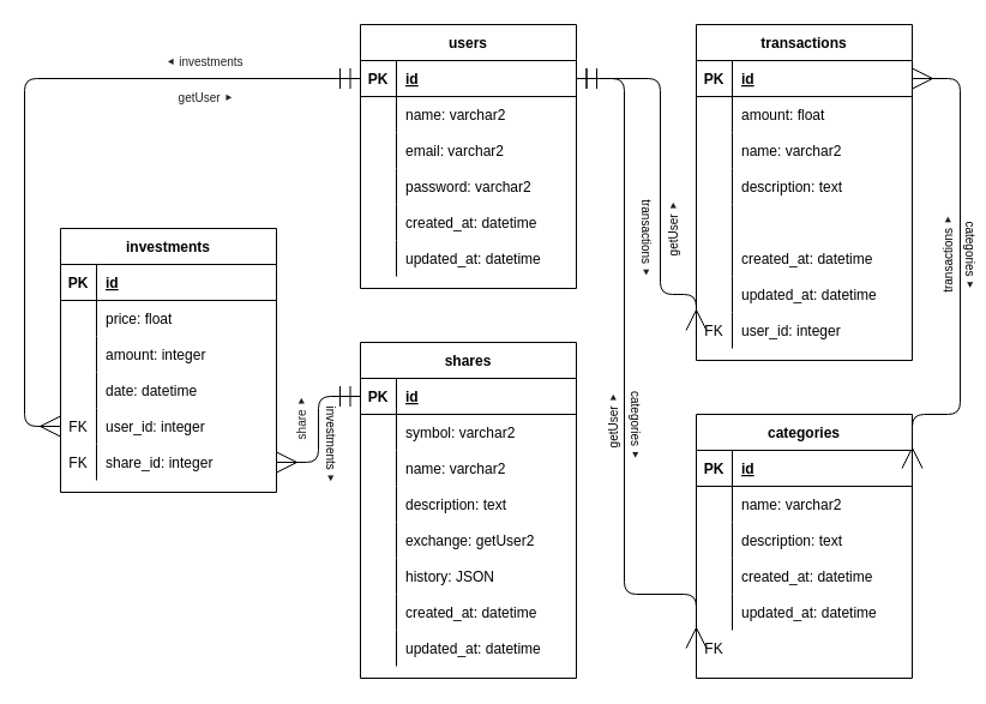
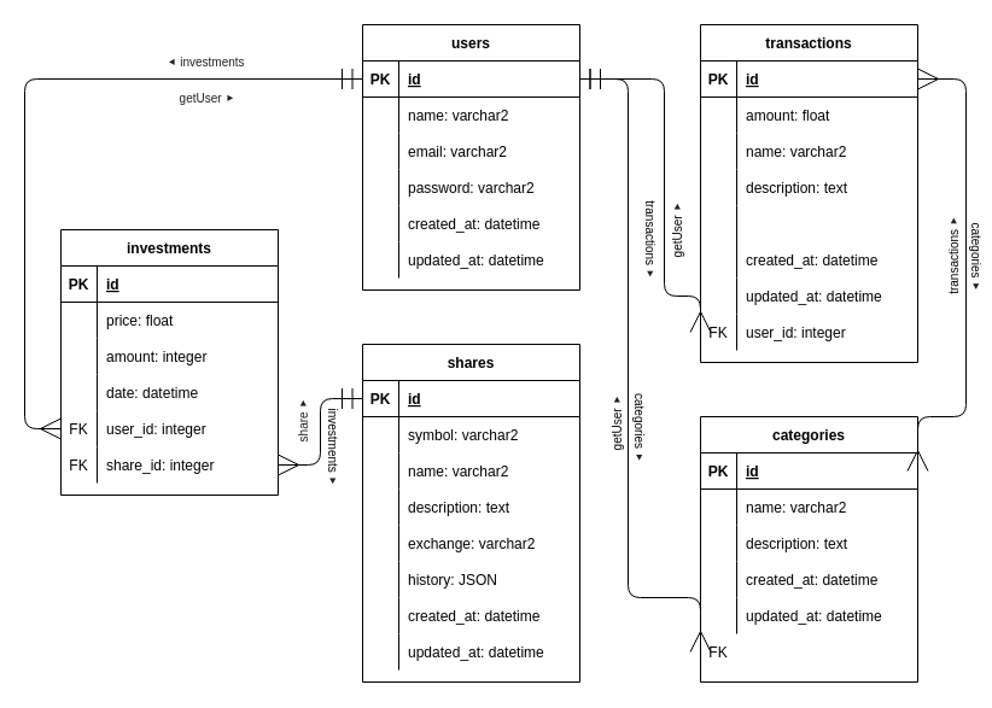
- <mxCell id="56" value="exchange: getUser2" style="shape=partialRectangle;connectable=0;fillColor=none;top=0;left=0;bottom=0;right=0;align=left;spacingLeft=6;overflow=hidden;" parent="54" vertex="1"><mxGeometry x="30" width="150" height="30" as="geometry" /></mxCell>
+ <mxCell id="56" value="exchange: varchar2" style="shape=partialRectangle;connectable=0;fillColor=none;top=0;left=0;bottom=0;right=0;align=left;spacingLeft=6;overflow=hidden;" parent="54" vertex="1"><mxGeometry x="30" width="150" height="30" as="geometry" /></mxCell>
